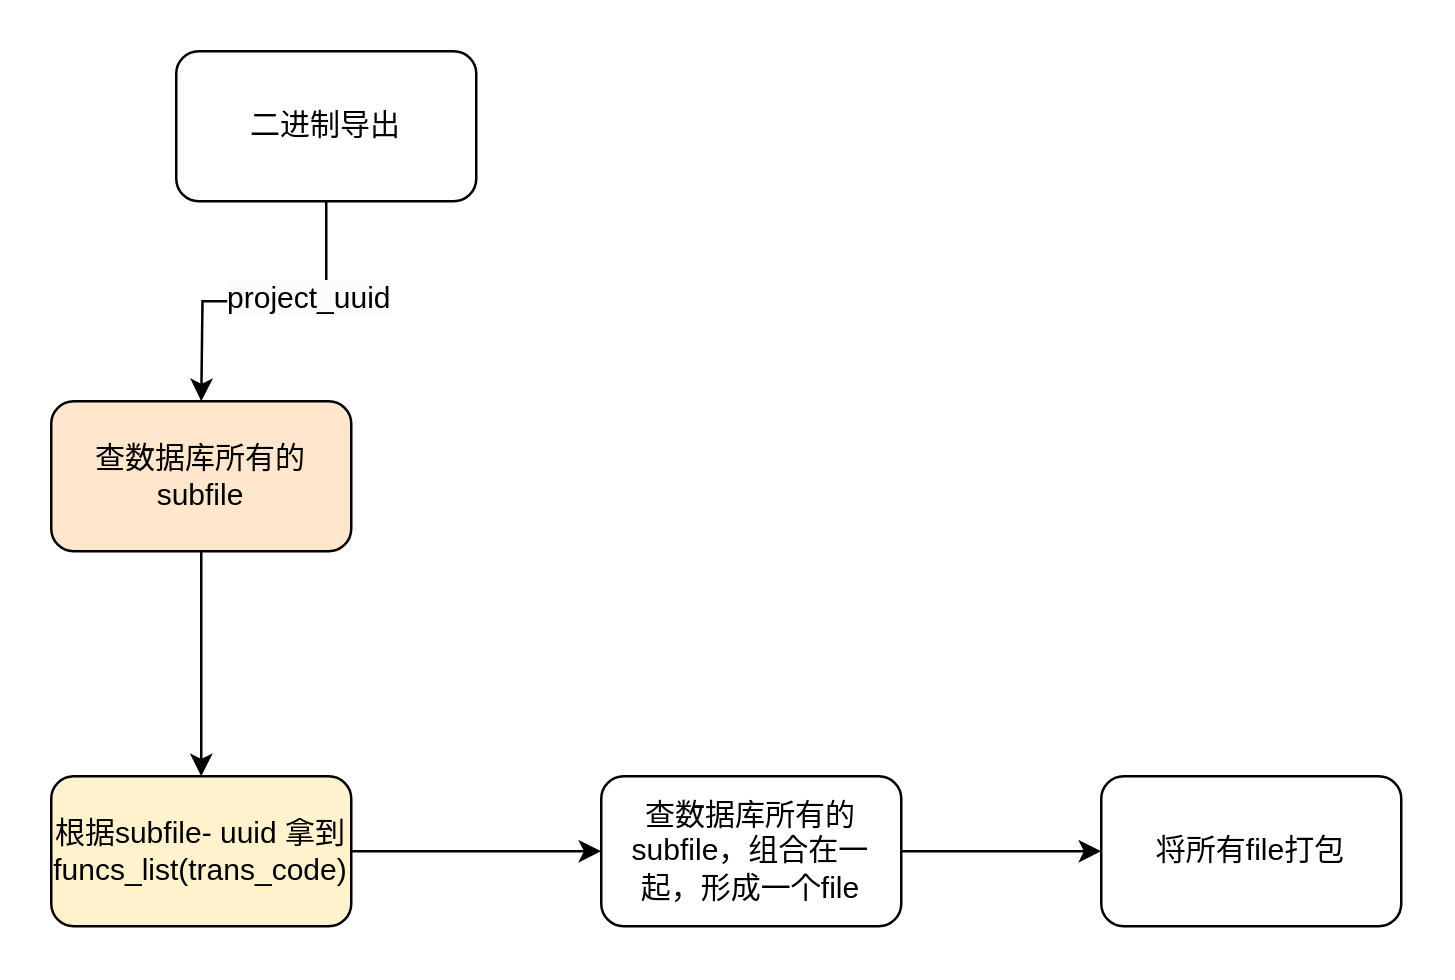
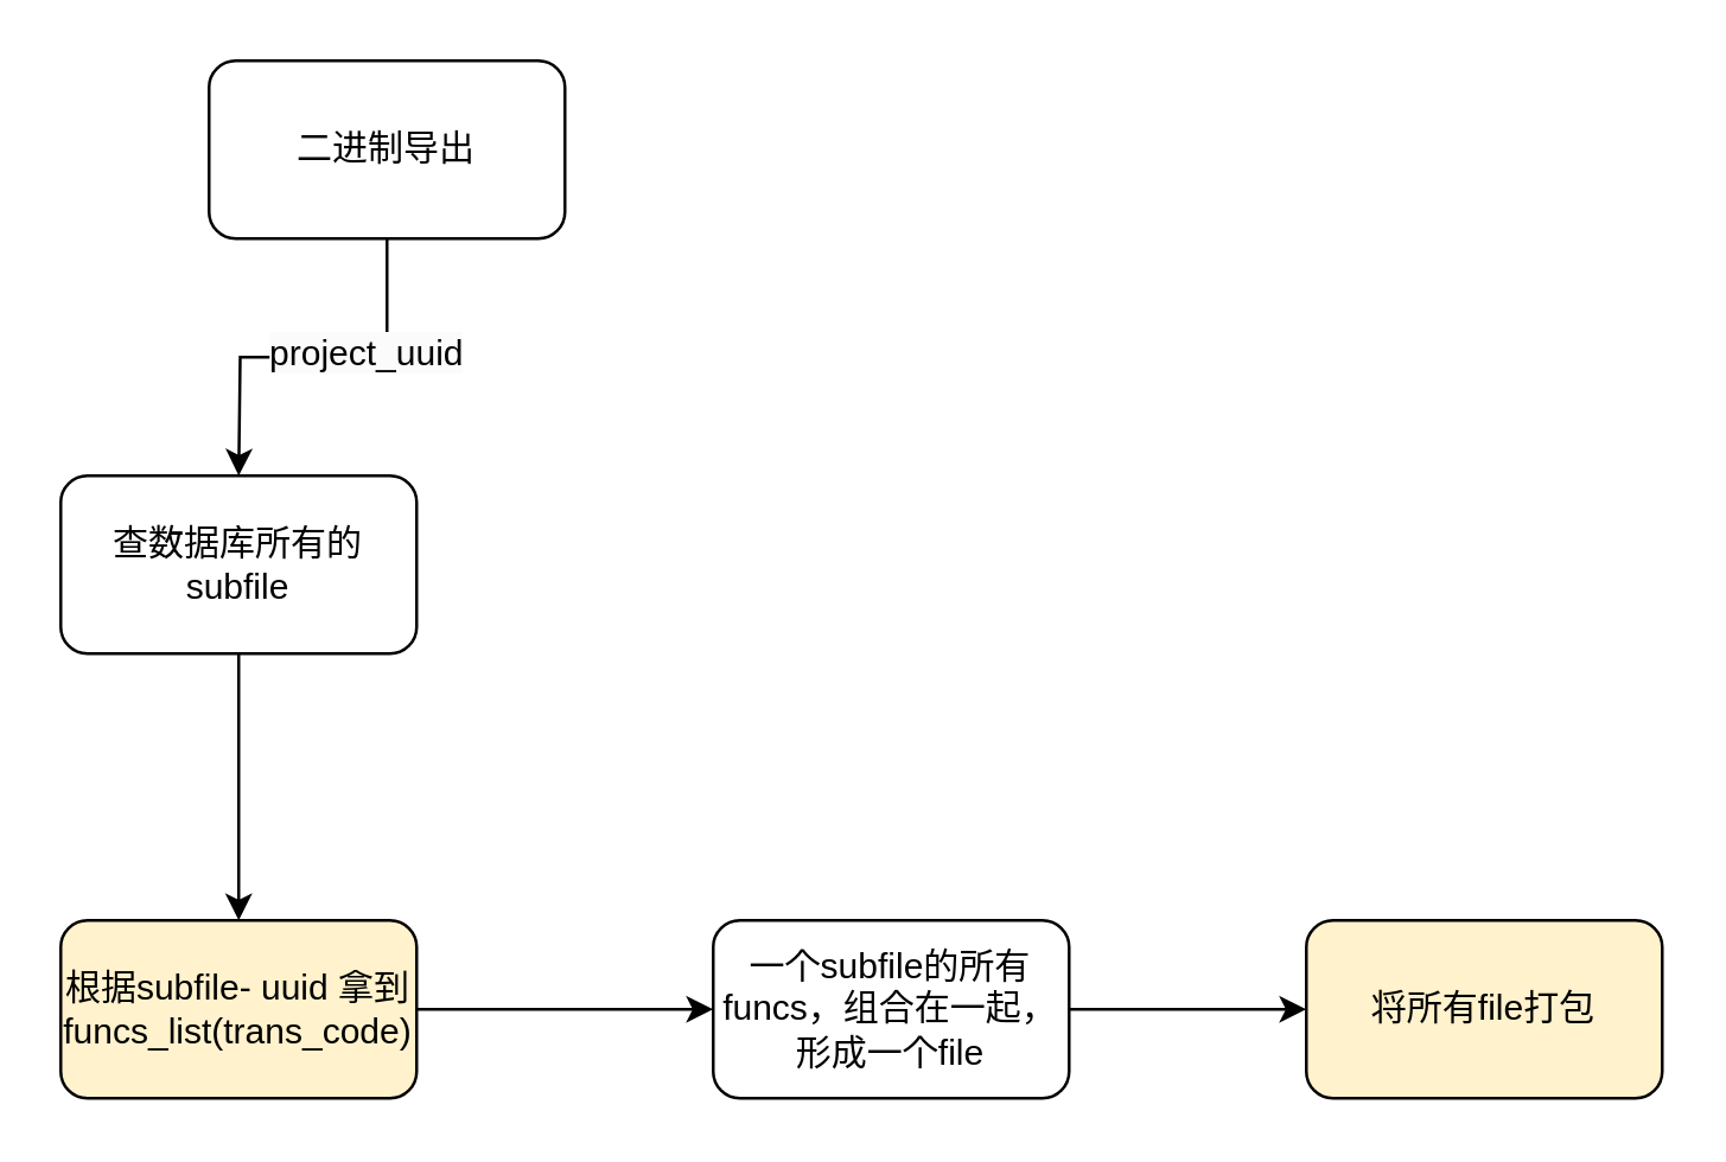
- <mxCell id="6" value="查数据库所有的subfile" style="rounded=1;whiteSpace=wrap;html=1;fillColor=#ffe6cc;" vertex="1" parent="1"><mxGeometry x="20" y="160" width="120" height="60" as="geometry" /></mxCell>
+ <mxCell id="6" value="查数据库所有的subfile" style="rounded=1;whiteSpace=wrap;html=1;" vertex="1" parent="1"><mxGeometry x="20" y="160" width="120" height="60" as="geometry" /></mxCell>
- <mxCell id="10" value="查数据库所有的subfile，组合在一起，形成一个file" style="rounded=1;whiteSpace=wrap;html=1;" vertex="1" parent="1"><mxGeometry x="240" y="310" width="120" height="60" as="geometry" /></mxCell>
+ <mxCell id="10" value="一个subfile的所有funcs，组合在一起，形成一个file" style="rounded=1;whiteSpace=wrap;html=1;" vertex="1" parent="1"><mxGeometry x="240" y="310" width="120" height="60" as="geometry" /></mxCell>
- <mxCell id="11" value="将所有file打包" style="rounded=1;whiteSpace=wrap;html=1;" vertex="1" parent="1"><mxGeometry x="440" y="310" width="120" height="60" as="geometry" /></mxCell>
+ <mxCell id="11" value="将所有file打包" style="rounded=1;whiteSpace=wrap;html=1;fillColor=#fff2cc;" vertex="1" parent="1"><mxGeometry x="440" y="310" width="120" height="60" as="geometry" /></mxCell>
